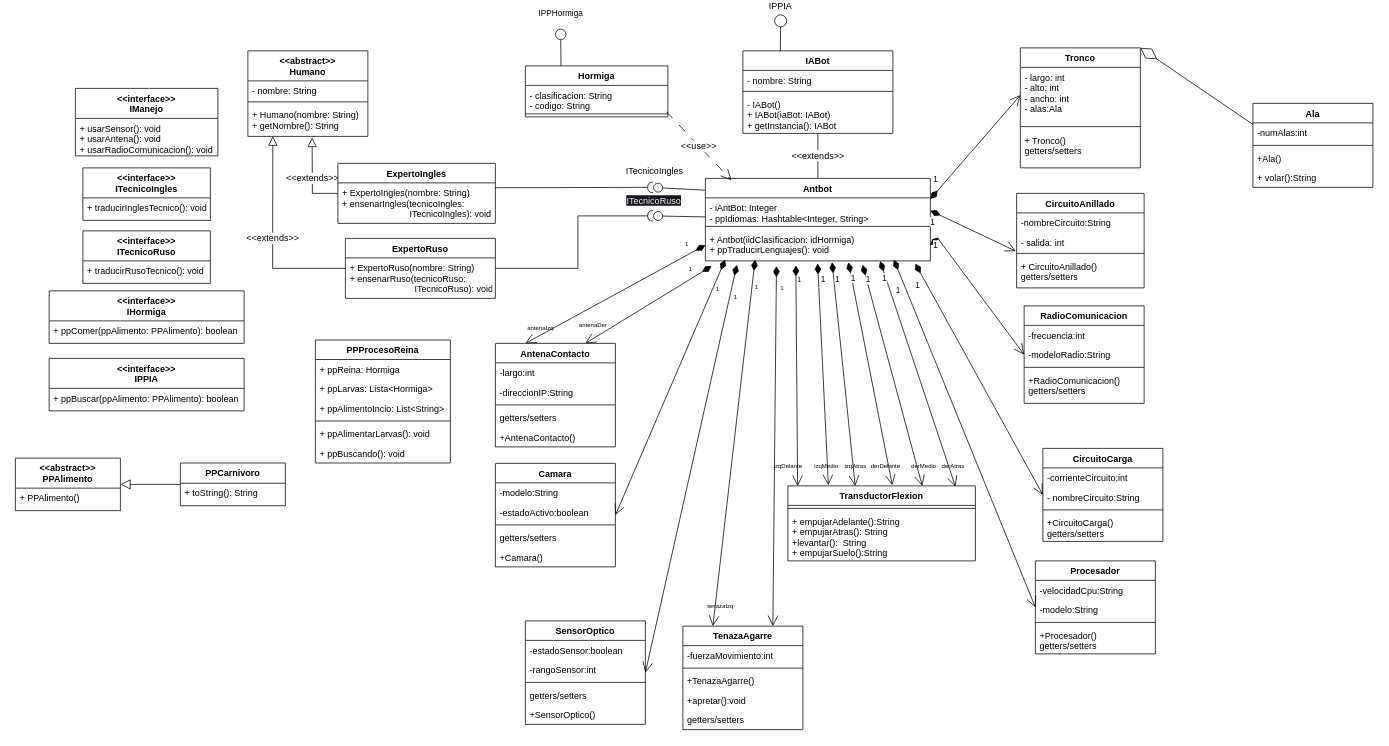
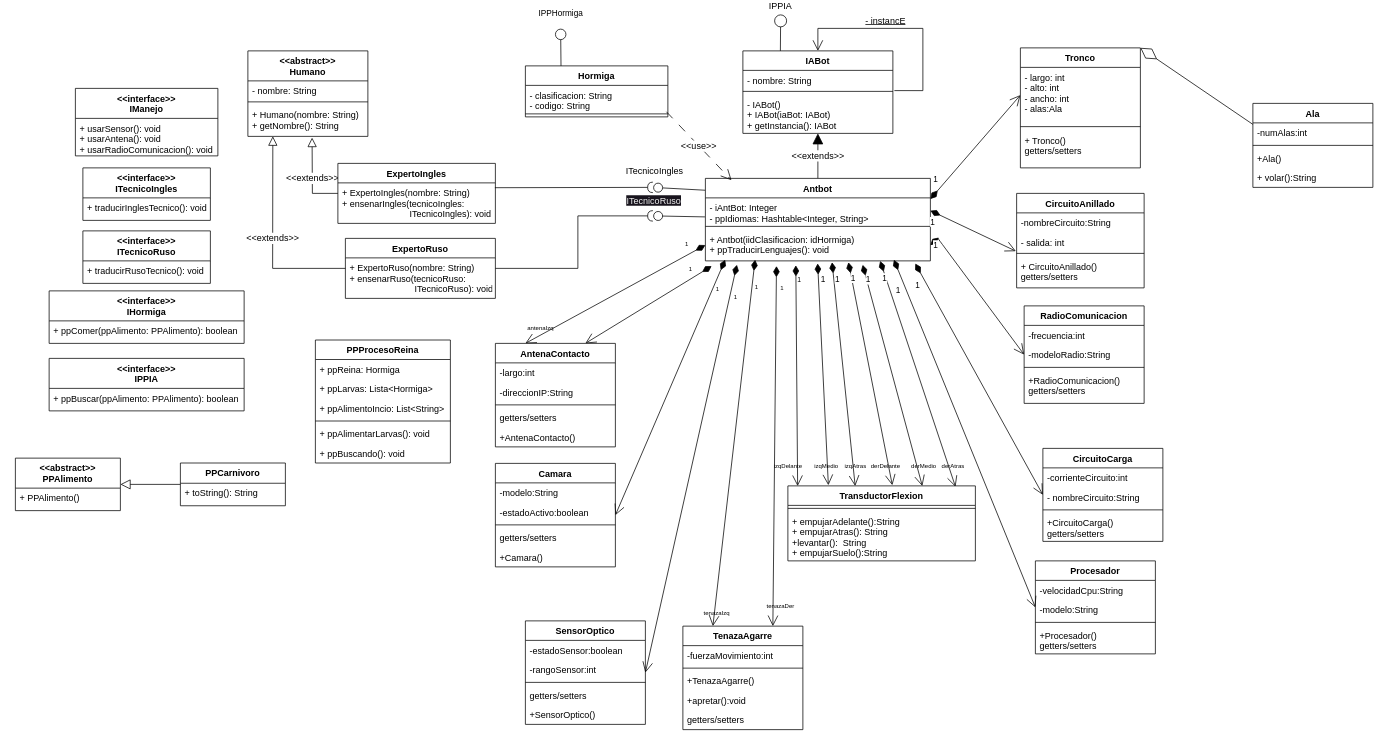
+ <mxCell id="94" value="&lt;u&gt;- instancE&lt;/u&gt;" style="edgeStyle=none;jumpSize=6;html=1;fontSize=12;startArrow=none;startFill=0;endArrow=open;endFill=0;startSize=12;endSize=12;entryX=0.5;entryY=0;entryDx=0;entryDy=0;exitX=1.01;exitY=-0.097;exitDx=0;exitDy=0;exitPerimeter=0;rounded=0;" parent="90" source="93" target="90" edge="1"><mxGeometry x="0.175" y="-10" relative="1" as="geometry"><mxPoint x="290" y="40" as="targetPoint" /><Array as="points"><mxPoint x="240" y="53" /><mxPoint x="240" y="-30" /><mxPoint x="100" y="-30" /></Array><mxPoint as="offset" /></mxGeometry></mxCell>
- <mxCell id="2" value="&lt;font style=&quot;font-size: 12px;&quot;&gt;&amp;lt;&amp;lt;extends&amp;gt;&amp;gt;&lt;/font&gt;" style="edgeStyle=none;jumpSize=6;html=1;exitX=0.5;exitY=0;exitDx=0;exitDy=0;fontSize=12;startArrow=none;startFill=0;endArrow=none;endFill=1;startSize=12;endSize=12;spacing=2;" parent="1" source="4" target="93" edge="1"><mxGeometry relative="1" as="geometry" /></mxCell>
+ <mxCell id="2" value="&lt;font style=&quot;font-size: 12px;&quot;&gt;&amp;lt;&amp;lt;extends&amp;gt;&amp;gt;&lt;/font&gt;" style="edgeStyle=none;jumpSize=6;html=1;exitX=0.5;exitY=0;exitDx=0;exitDy=0;fontSize=12;startArrow=none;startFill=0;endArrow=block;endFill=1;startSize=12;endSize=12;spacing=2;" parent="1" source="4" target="93" edge="1"><mxGeometry relative="1" as="geometry" /></mxCell>
- <mxCell id="88" value="antenaDer" style="text;html=1;align=center;verticalAlign=middle;resizable=0;points=[];autosize=1;strokeColor=none;fillColor=none;fontSize=8;" parent="80" vertex="1"><mxGeometry x="100" y="5" width="60" height="20" as="geometry" /></mxCell>
- <mxCell id="78" value="tenazaIzq" style="text;html=1;align=center;verticalAlign=middle;resizable=0;points=[];autosize=1;strokeColor=none;fillColor=none;fontSize=8;" parent="71" vertex="1"><mxGeometry x="20" width="60" height="20" as="geometry" /></mxCell>
+ <mxCell id="78" value="tenazaIzq" style="text;html=1;align=center;verticalAlign=middle;resizable=0;points=[];autosize=1;strokeColor=none;fillColor=none;fontSize=8;" parent="71" vertex="1"><mxGeometry x="15" y="10" width="60" height="20" as="geometry" /></mxCell>
+ <mxCell id="79" value="tenazaDer" style="text;html=1;align=center;verticalAlign=middle;resizable=0;points=[];autosize=1;strokeColor=none;fillColor=none;fontSize=8;" parent="71" vertex="1"><mxGeometry x="100" width="60" height="20" as="geometry" /></mxCell>
